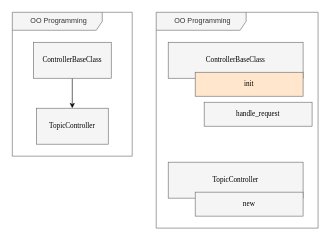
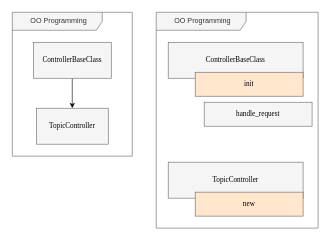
- <mxCell id="11" value="new" style="rounded=0;whiteSpace=wrap;html=1;fillColor=#f5f5f5;strokeColor=#666666;fontColor=#000000;fontFamily=Verdana;" vertex="1" parent="1"><mxGeometry x="325" y="320" width="180" height="40" as="geometry" /></mxCell>
+ <mxCell id="11" value="new" style="rounded=0;whiteSpace=wrap;html=1;fillColor=#ffe6cc;strokeColor=#666666;fontColor=#000000;fontFamily=Verdana;" vertex="1" parent="1"><mxGeometry x="325" y="320" width="180" height="40" as="geometry" /></mxCell>
